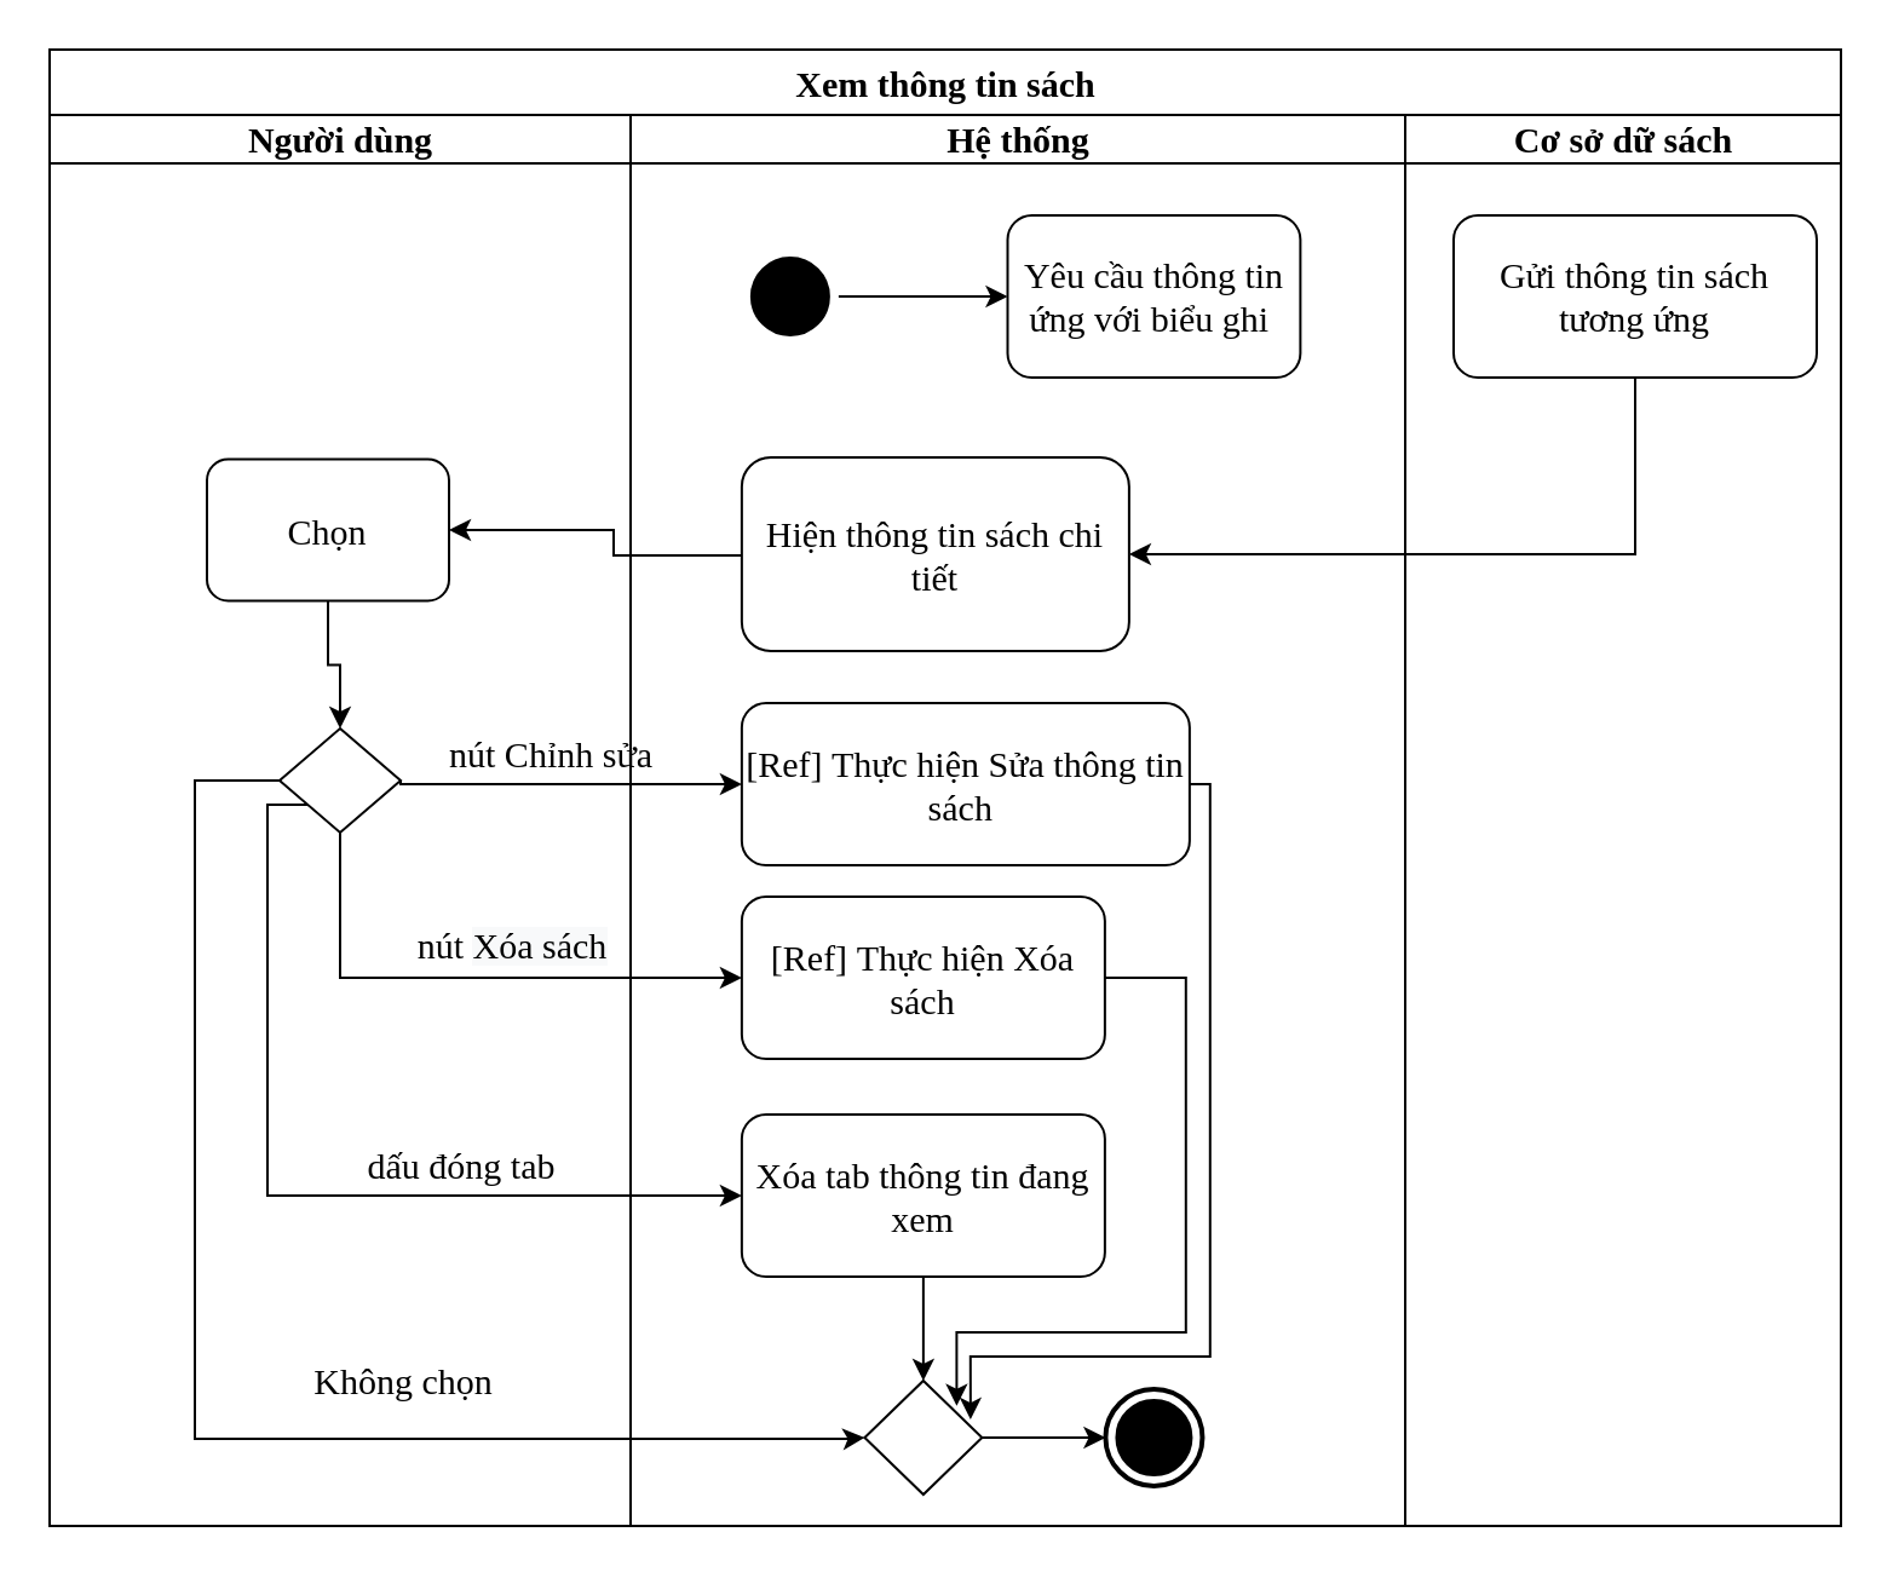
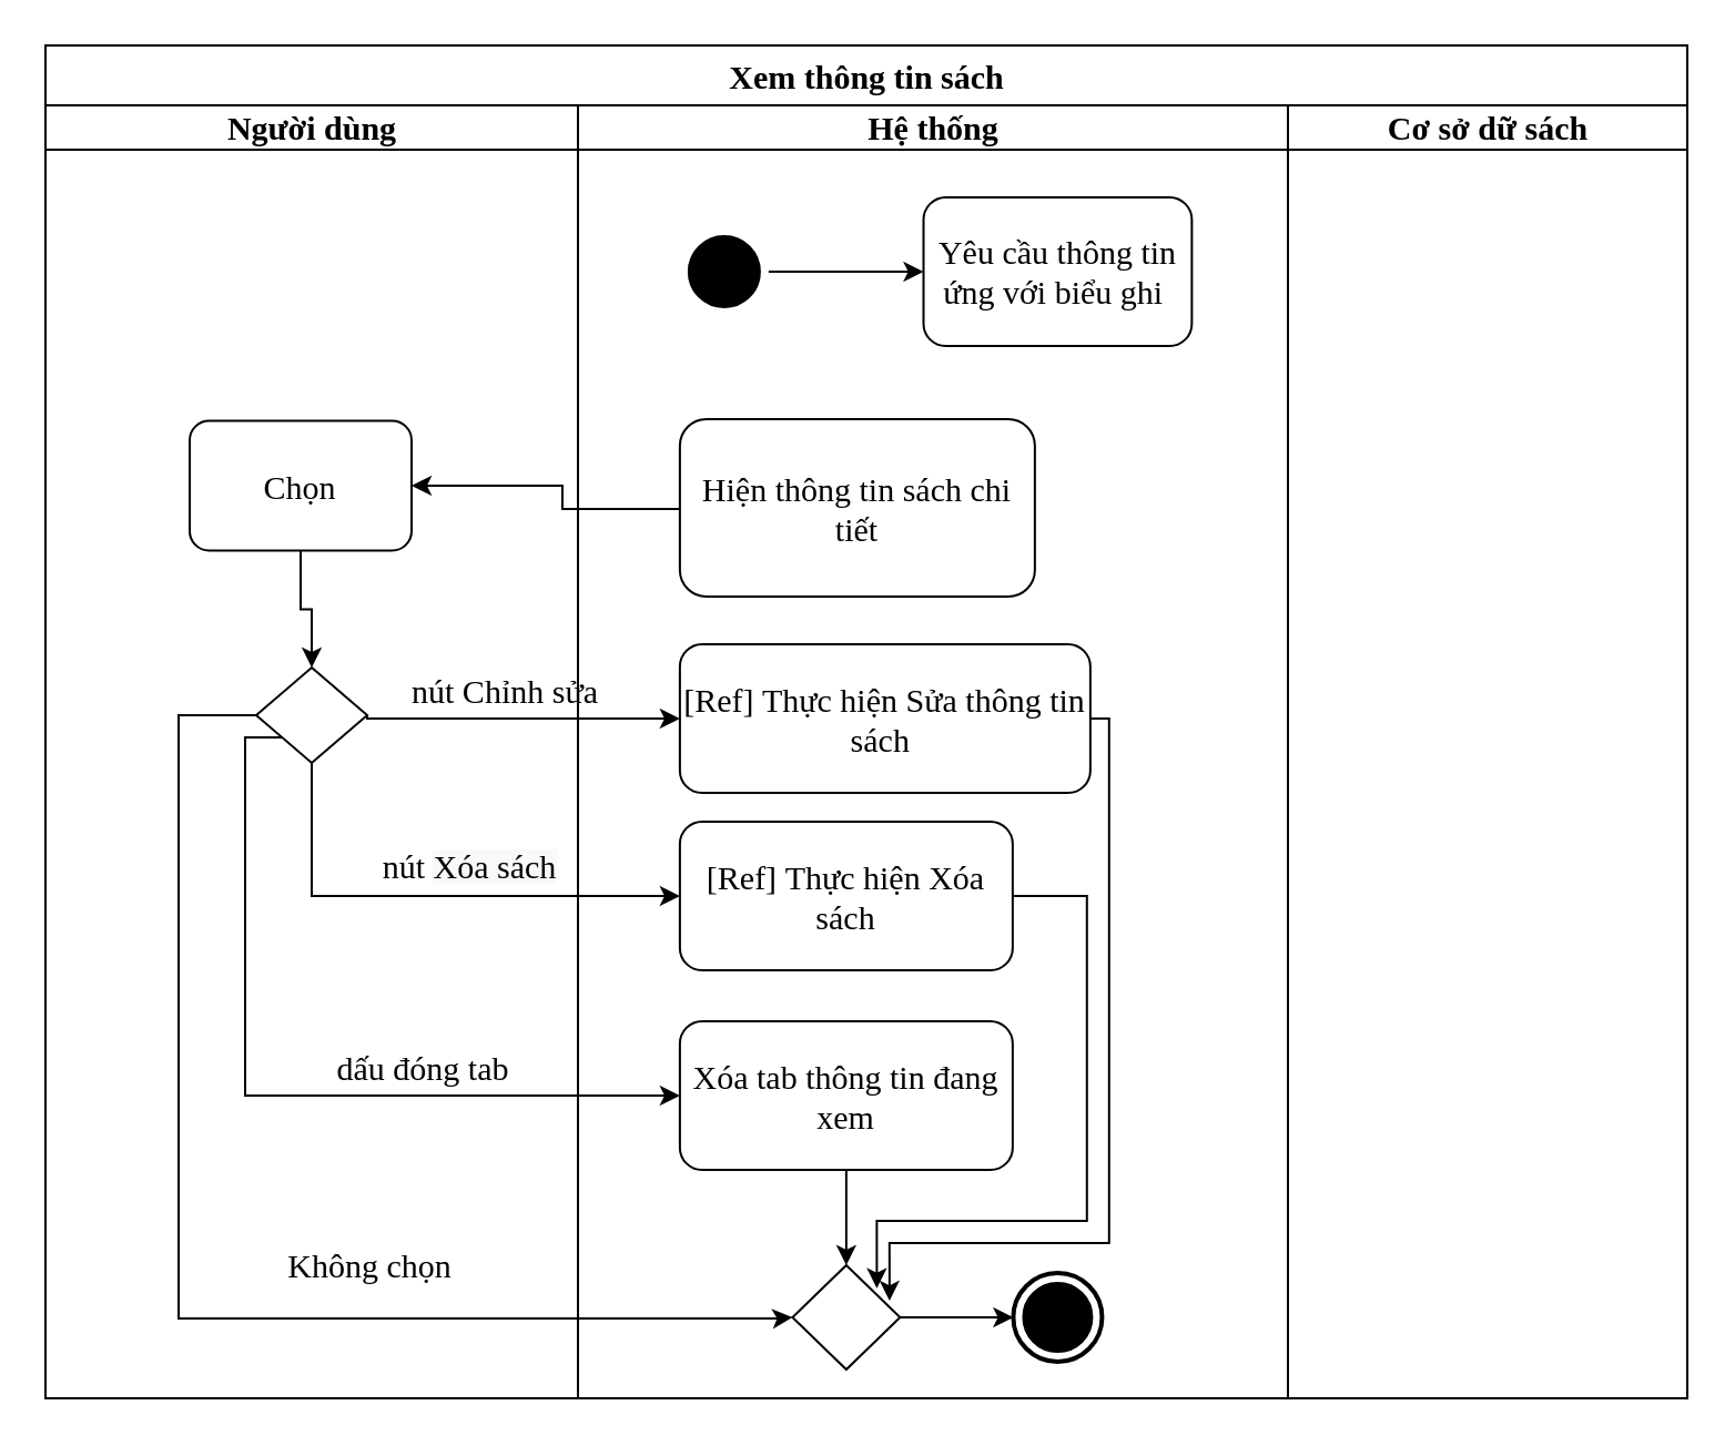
- <mxCell id="32" value="Gửi thông tin sách tương ứng" style="shape=rect;html=1;rounded=1;whiteSpace=wrap;align=center;glass=0;strokeColor=#000000;fontFamily=Times New Roman;fontSize=15;" parent="31" vertex="1"><mxGeometry x="20" y="41.5" width="150" height="67" as="geometry" /></mxCell>
- <mxCell id="7" style="edgeStyle=orthogonalEdgeStyle;rounded=0;orthogonalLoop=1;jettySize=auto;html=1;endArrow=classic;endFill=1;fontFamily=Times New Roman;fontSize=15;entryX=1;entryY=0.5;entryDx=0;entryDy=0;exitX=0.5;exitY=1;exitDx=0;exitDy=0;" parent="2" source="32" target="19" edge="1"><mxGeometry relative="1" as="geometry"><mxPoint x="621.94" y="208.5" as="sourcePoint" /><mxPoint x="411.94" y="208.5" as="targetPoint" /><Array as="points" /></mxGeometry></mxCell>
